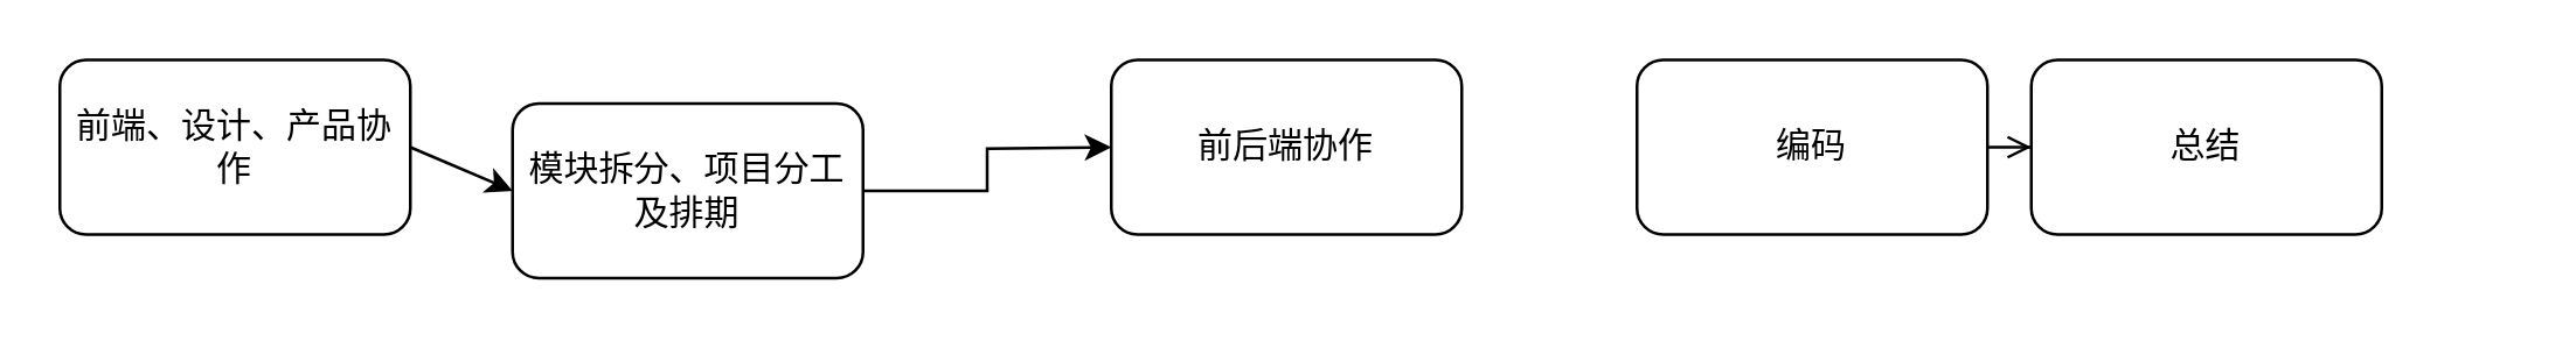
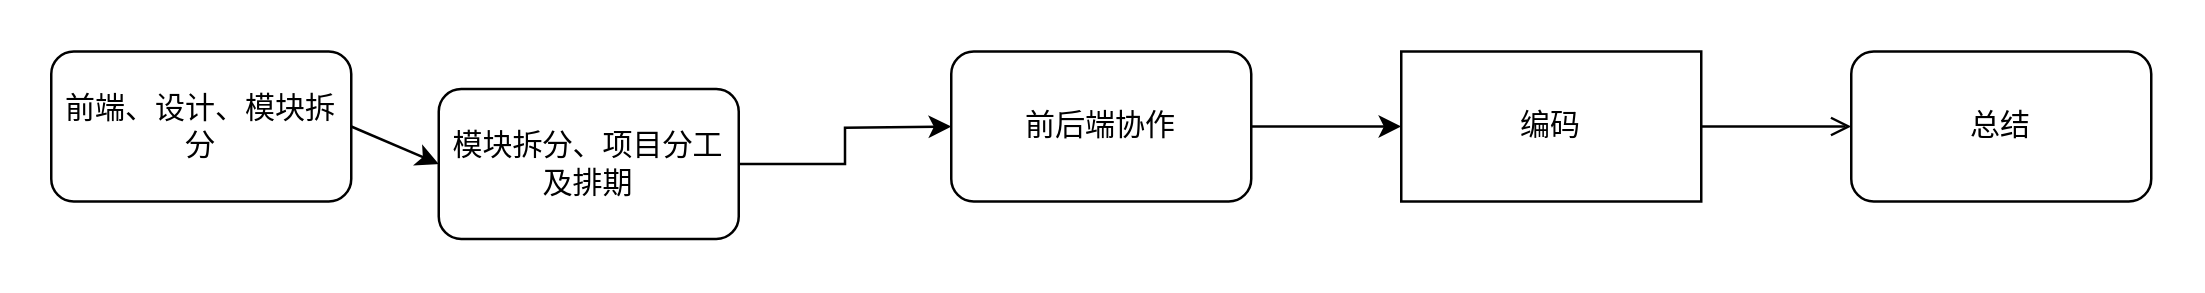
- <mxCell id="2" value="前端、设计、产品协作" style="rounded=1;whiteSpace=wrap;html=1;" vertex="1" parent="1"><mxGeometry x="20" y="20" width="120" height="60" as="geometry" /></mxCell>
+ <mxCell id="2" value="前端、设计、模块拆分" style="rounded=1;whiteSpace=wrap;html=1;" vertex="1" parent="1"><mxGeometry x="20" y="20" width="120" height="60" as="geometry" /></mxCell>
+ <mxCell id="6" style="edgeStyle=orthogonalEdgeStyle;rounded=0;orthogonalLoop=1;jettySize=auto;html=1;" edge="1" parent="1" source="7" target="9"><mxGeometry relative="1" as="geometry" /></mxCell>
- <mxCell id="9" value="编码" style="rounded=1;whiteSpace=wrap;html=1;" vertex="1" parent="1"><mxGeometry x="560" y="20" width="120" height="60" as="geometry" /></mxCell>
+ <mxCell id="9" value="编码" style="whiteSpace=wrap;html=1;rounded=0;" vertex="1" parent="1"><mxGeometry x="560" y="20" width="120" height="60" as="geometry" /></mxCell>
- <mxCell id="10" value="总结" style="rounded=1;whiteSpace=wrap;html=1;" vertex="1" parent="1"><mxGeometry x="695" y="20" width="120" height="60" as="geometry" /></mxCell>
+ <mxCell id="10" value="总结" style="rounded=1;whiteSpace=wrap;html=1;" vertex="1" parent="1"><mxGeometry x="740" y="20" width="120" height="60" as="geometry" /></mxCell>
